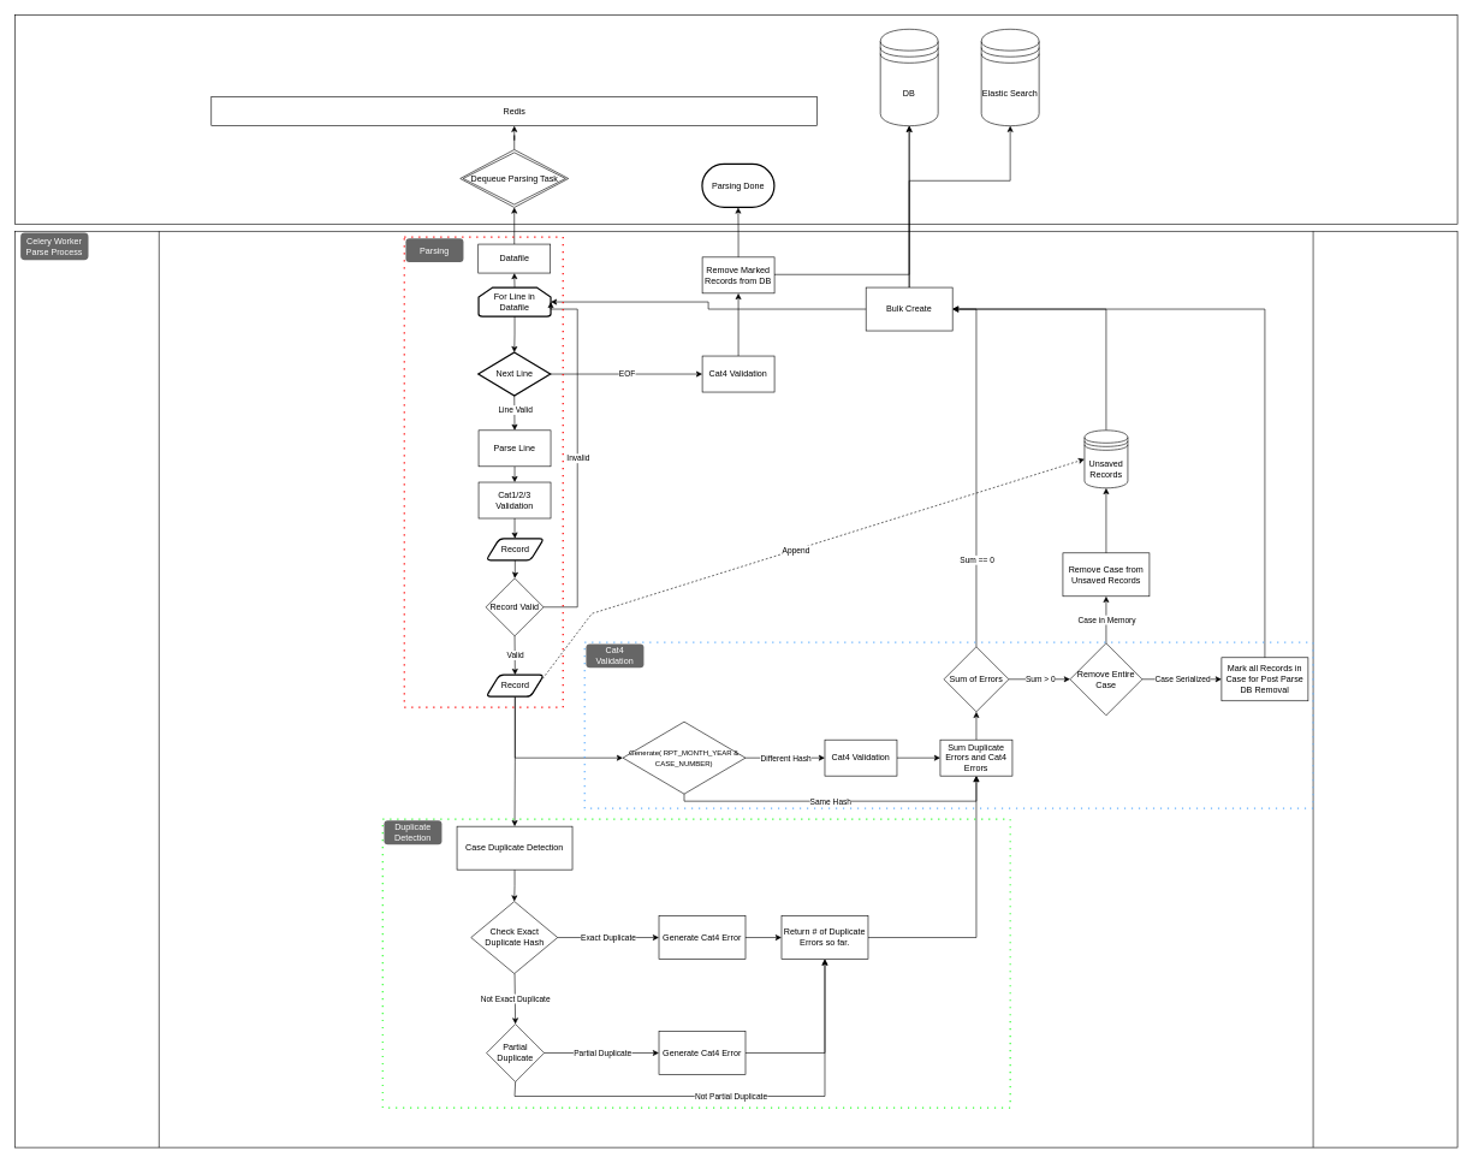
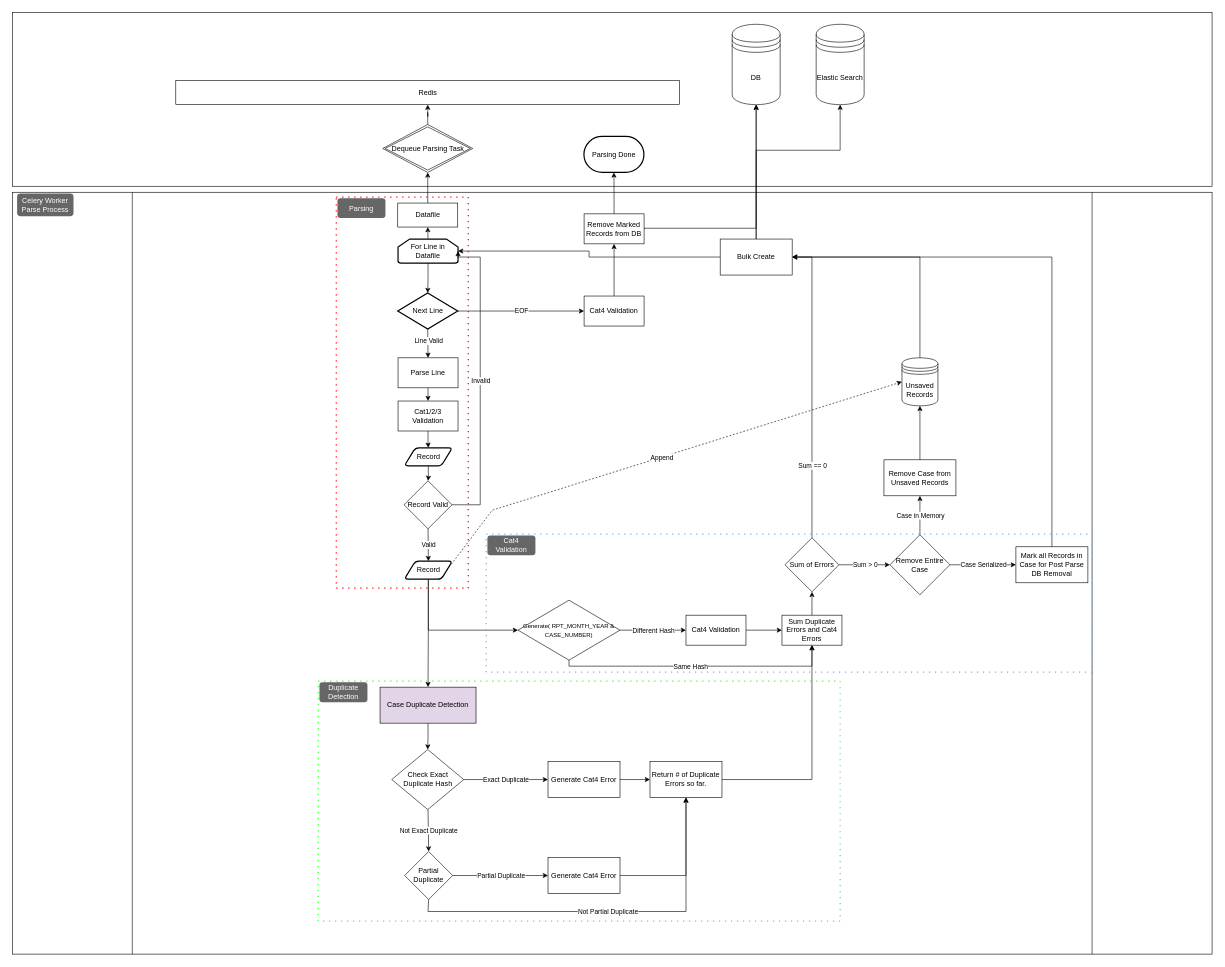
- <mxCell id="32" value="Case Duplicate Detection" style="rounded=0;whiteSpace=wrap;html=1;movable=0;resizable=0;rotatable=0;deletable=0;editable=0;locked=1;connectable=0;" parent="1" vertex="1"><mxGeometry x="633" y="1145" width="160" height="60" as="geometry" /></mxCell>
+ <mxCell id="32" value="Case Duplicate Detection" style="rounded=0;whiteSpace=wrap;html=1;movable=0;resizable=0;rotatable=0;deletable=0;editable=0;locked=1;connectable=0;fillColor=#e1d5e7;" parent="1" vertex="1"><mxGeometry x="633" y="1145" width="160" height="60" as="geometry" /></mxCell>
